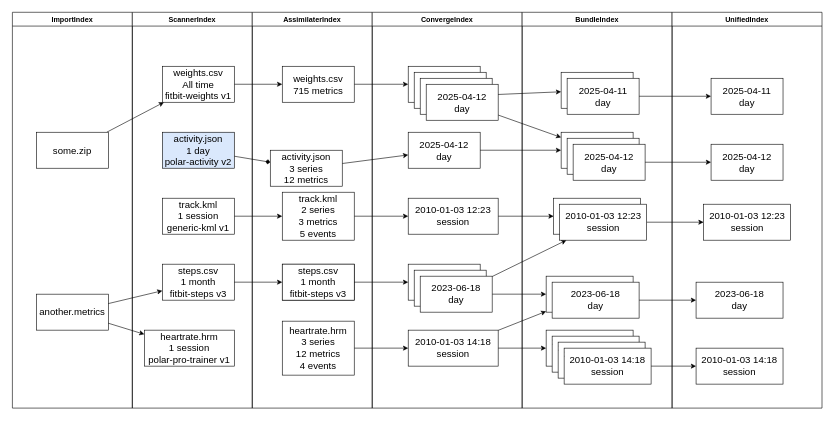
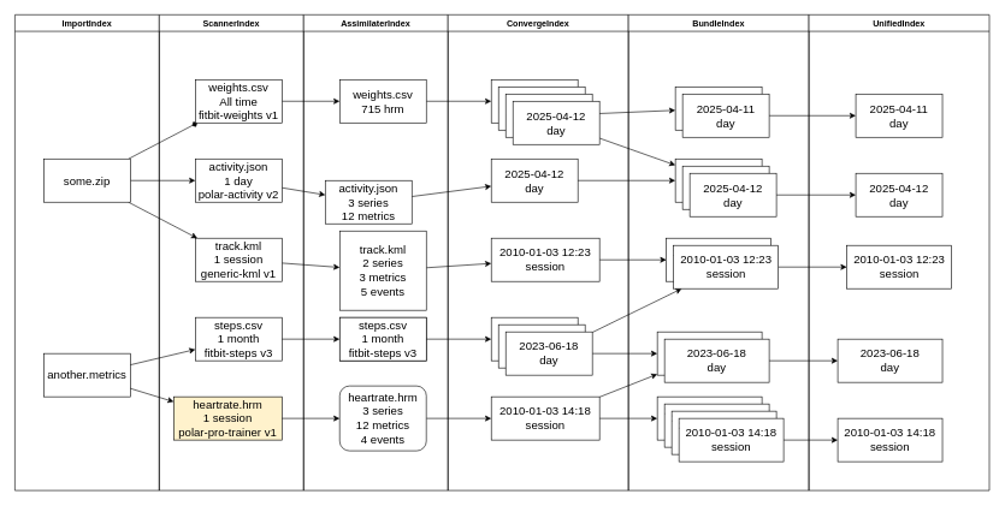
- <mxCell id="25" value="weights.csv&lt;div&gt;715 metrics&lt;/div&gt;" style="rounded=0;whiteSpace=wrap;html=1;fontSize=16;" vertex="1" parent="1"><mxGeometry x="470" y="110" width="120" height="60" as="geometry" /></mxCell>
+ <mxCell id="25" value="weights.csv&lt;div&gt;715 hrm&lt;/div&gt;" style="rounded=0;whiteSpace=wrap;html=1;fontSize=16;" vertex="1" parent="1"><mxGeometry x="470" y="110" width="120" height="60" as="geometry" /></mxCell>
- <mxCell id="3" style="edgeStyle=none;rounded=0;orthogonalLoop=1;jettySize=auto;html=1;" edge="1" parent="1" source="12" target="10"><mxGeometry relative="1" as="geometry" /></mxCell>
+ <mxCell id="3" style="edgeStyle=none;rounded=0;orthogonalLoop=1;jettySize=auto;html=1;endArrow=diamond;" edge="1" parent="1" source="12" target="10"><mxGeometry relative="1" as="geometry" /></mxCell>
+ <mxCell id="8" style="rounded=0;orthogonalLoop=1;jettySize=auto;html=1;" edge="1" parent="1" source="12" target="5"><mxGeometry relative="1" as="geometry" /></mxCell>
- <mxCell id="5" value="activity.json&lt;br&gt;1 day&lt;br&gt;polar-activity v2" style="rounded=0;whiteSpace=wrap;html=1;fontSize=16;fillColor=#dae8fc;" vertex="1" parent="1"><mxGeometry x="270" y="220" width="120" height="60" as="geometry" /></mxCell>
+ <mxCell id="5" value="activity.json&lt;br&gt;1 day&lt;br&gt;polar-activity v2" style="rounded=0;whiteSpace=wrap;html=1;fontSize=16;" vertex="1" parent="1"><mxGeometry x="270" y="220" width="120" height="60" as="geometry" /></mxCell>
- <mxCell id="4" style="edgeStyle=none;rounded=0;orthogonalLoop=1;jettySize=auto;html=1;endArrow=diamond;" edge="1" parent="1" source="5" target="18"><mxGeometry relative="1" as="geometry" /></mxCell>
+ <mxCell id="4" style="edgeStyle=none;rounded=0;orthogonalLoop=1;jettySize=auto;html=1;" edge="1" parent="1" source="5" target="18"><mxGeometry relative="1" as="geometry" /></mxCell>
+ <mxCell id="2" style="rounded=0;orthogonalLoop=1;jettySize=auto;html=1;" edge="1" parent="1" source="12" target="7"><mxGeometry relative="1" as="geometry" /></mxCell>
- <mxCell id="20" value="track.kml&lt;br&gt;2 series&lt;br&gt;3 metrics&lt;br&gt;5 events" style="rounded=0;whiteSpace=wrap;html=1;fontSize=16;" vertex="1" parent="1"><mxGeometry x="470" y="320" width="120" height="80" as="geometry" /></mxCell>
+ <mxCell id="20" value="track.kml&lt;br&gt;2 series&lt;br&gt;3 metrics&lt;br&gt;5 events" style="rounded=0;whiteSpace=wrap;html=1;fontSize=16;" vertex="1" parent="1"><mxGeometry x="470" y="320" width="120" height="110" as="geometry" /></mxCell>
- <mxCell id="15" value="heartrate.hrm&lt;br&gt;1 session&lt;br&gt;polar-pro-trainer v1" style="rounded=0;whiteSpace=wrap;html=1;fontSize=16;" vertex="1" parent="14"><mxGeometry x="20" y="530" width="150" height="60" as="geometry" /></mxCell>
+ <mxCell id="15" value="heartrate.hrm&lt;br&gt;1 session&lt;br&gt;polar-pro-trainer v1" style="rounded=0;whiteSpace=wrap;html=1;fontSize=16;fillColor=#fff2cc;" vertex="1" parent="14"><mxGeometry x="20" y="530" width="150" height="60" as="geometry" /></mxCell>
+ <mxCell id="27" style="edgeStyle=none;rounded=0;orthogonalLoop=1;jettySize=auto;html=1;" edge="1" parent="1" source="15" target="22"><mxGeometry relative="1" as="geometry" /></mxCell>
- <mxCell id="22" value="heartrate.hrm&lt;br&gt;3 series&lt;br&gt;12 metrics&lt;br&gt;4 events" style="rounded=0;whiteSpace=wrap;html=1;fontSize=16;" vertex="1" parent="1"><mxGeometry x="470" y="535" width="120" height="90" as="geometry" /></mxCell>
+ <mxCell id="22" value="heartrate.hrm&lt;br&gt;3 series&lt;br&gt;12 metrics&lt;br&gt;4 events" style="whiteSpace=wrap;html=1;fontSize=16;rounded=1;" vertex="1" parent="1"><mxGeometry x="470" y="535" width="120" height="90" as="geometry" /></mxCell>
